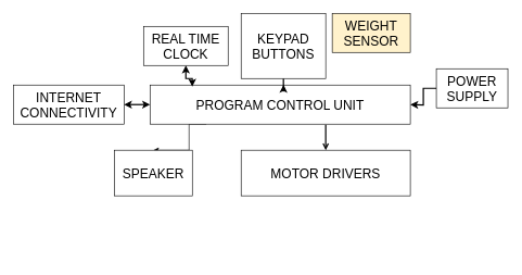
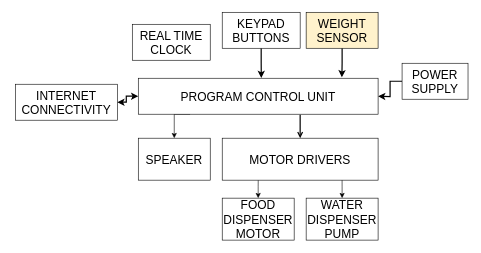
- <mxCell id="16" value="KEYPAD BUTTONS" style="rounded=0;whiteSpace=wrap;html=1;fontSize=20;" vertex="1" parent="1"><mxGeometry x="370" y="20" width="130" height="100" as="geometry" /></mxCell>
+ <mxCell id="16" value="KEYPAD BUTTONS" style="rounded=0;whiteSpace=wrap;html=1;fontSize=20;" vertex="1" parent="1"><mxGeometry x="370" y="20" width="130" height="60" as="geometry" /></mxCell>
+ <mxCell id="10" value="" style="edgeStyle=orthogonalEdgeStyle;rounded=0;orthogonalLoop=1;jettySize=auto;html=1;entryX=0.849;entryY=-0.026;entryDx=0;entryDy=0;entryPerimeter=0;strokeWidth=2;" edge="1" parent="1" source="11" target="7"><mxGeometry relative="1" as="geometry" /></mxCell>
- <mxCell id="8" value="" style="edgeStyle=orthogonalEdgeStyle;rounded=0;orthogonalLoop=1;jettySize=auto;html=1;entryX=0.162;entryY=0.04;entryDx=0;entryDy=0;entryPerimeter=0;startArrow=classic;startFill=1;strokeWidth=2;" edge="1" parent="1" source="9" target="7"><mxGeometry relative="1" as="geometry" /></mxCell>
- <mxCell id="20" value="INTERNET CONNECTIVITY" style="rounded=0;whiteSpace=wrap;html=1;fontSize=20;" vertex="1" parent="1"><mxGeometry x="20" y="130" width="170" height="60" as="geometry" /></mxCell>
+ <mxCell id="20" value="INTERNET CONNECTIVITY" style="rounded=0;whiteSpace=wrap;html=1;fontSize=20;" vertex="1" parent="1"><mxGeometry x="25" y="140" width="170" height="60" as="geometry" /></mxCell>
- <mxCell id="12" value="SPEAKER" style="rounded=0;whiteSpace=wrap;html=1;fontSize=20;" vertex="1" parent="1"><mxGeometry x="175" y="230" width="120" height="70" as="geometry" /></mxCell>
+ <mxCell id="12" value="SPEAKER" style="rounded=0;whiteSpace=wrap;html=1;fontSize=20;" vertex="1" parent="1"><mxGeometry x="230" y="230" width="120" height="70" as="geometry" /></mxCell>
+ <mxCell id="13" value="" style="edgeStyle=orthogonalEdgeStyle;rounded=0;orthogonalLoop=1;jettySize=auto;html=1;entryX=0.231;entryY=1;entryDx=0;entryDy=0;entryPerimeter=0;endArrow=none;endFill=0;startArrow=classic;startFill=1;" edge="1" parent="1" source="14" target="19"><mxGeometry relative="1" as="geometry" /></mxCell>
+ <mxCell id="17" value="" style="edgeStyle=orthogonalEdgeStyle;rounded=0;orthogonalLoop=1;jettySize=auto;html=1;entryX=0.769;entryY=0.993;entryDx=0;entryDy=0;entryPerimeter=0;endArrow=none;endFill=0;startArrow=classic;startFill=1;" edge="1" parent="1" source="18" target="19"><mxGeometry relative="1" as="geometry" /></mxCell>
+ <mxCell id="14" value="FOOD DISPENSER MOTOR" style="rounded=0;whiteSpace=wrap;html=1;fontSize=20;" vertex="1" parent="1"><mxGeometry x="370" y="330" width="120" height="70" as="geometry" /></mxCell>
+ <mxCell id="18" value="WATER DISPENSER PUMP" style="rounded=0;whiteSpace=wrap;html=1;fontSize=20;" vertex="1" parent="1"><mxGeometry x="510" y="330" width="120" height="70" as="geometry" /></mxCell>
